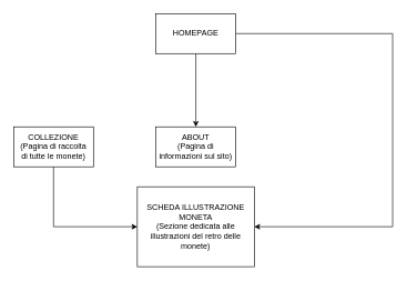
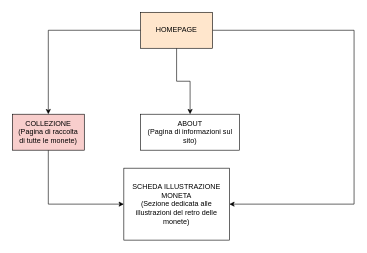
+ <mxCell id="2" style="edgeStyle=orthogonalEdgeStyle;rounded=0;orthogonalLoop=1;jettySize=auto;html=1;" edge="1" parent="1" source="5" target="7"><mxGeometry relative="1" as="geometry"><mxPoint x="80" y="180" as="targetPoint" /></mxGeometry></mxCell>
- <mxCell id="5" value="HOMEPAGE" style="rounded=0;whiteSpace=wrap;html=1;" vertex="1" parent="1"><mxGeometry x="234" y="20" width="120" height="60" as="geometry" /></mxCell>
+ <mxCell id="5" value="HOMEPAGE" style="rounded=0;whiteSpace=wrap;html=1;fillColor=#ffe6cc;" vertex="1" parent="1"><mxGeometry x="234" y="20" width="120" height="60" as="geometry" /></mxCell>
- <mxCell id="7" value="COLLEZIONE&lt;div&gt;(Pagina di raccolta&lt;/div&gt;&lt;div&gt;di tutte le monete)&lt;/div&gt;" style="rounded=0;whiteSpace=wrap;html=1;" vertex="1" parent="1"><mxGeometry x="20" y="190" width="120" height="60" as="geometry" /></mxCell>
+ <mxCell id="7" value="COLLEZIONE&lt;div&gt;(Pagina di raccolta&lt;/div&gt;&lt;div&gt;di tutte le monete)&lt;/div&gt;" style="rounded=0;whiteSpace=wrap;html=1;fillColor=#f8cecc;" vertex="1" parent="1"><mxGeometry x="20" y="190" width="120" height="60" as="geometry" /></mxCell>
- <mxCell id="8" value="ABOUT&lt;div&gt;(Pagina di informazioni sul sito)&lt;/div&gt;" style="rounded=0;whiteSpace=wrap;html=1;" vertex="1" parent="1"><mxGeometry x="234" y="190" width="120" height="60" as="geometry" /></mxCell>
+ <mxCell id="8" value="ABOUT&lt;div&gt;(Pagina di informazioni sul sito)&lt;/div&gt;" style="rounded=0;whiteSpace=wrap;html=1;" vertex="1" parent="1"><mxGeometry x="234" y="190" width="165" height="60" as="geometry" /></mxCell>
